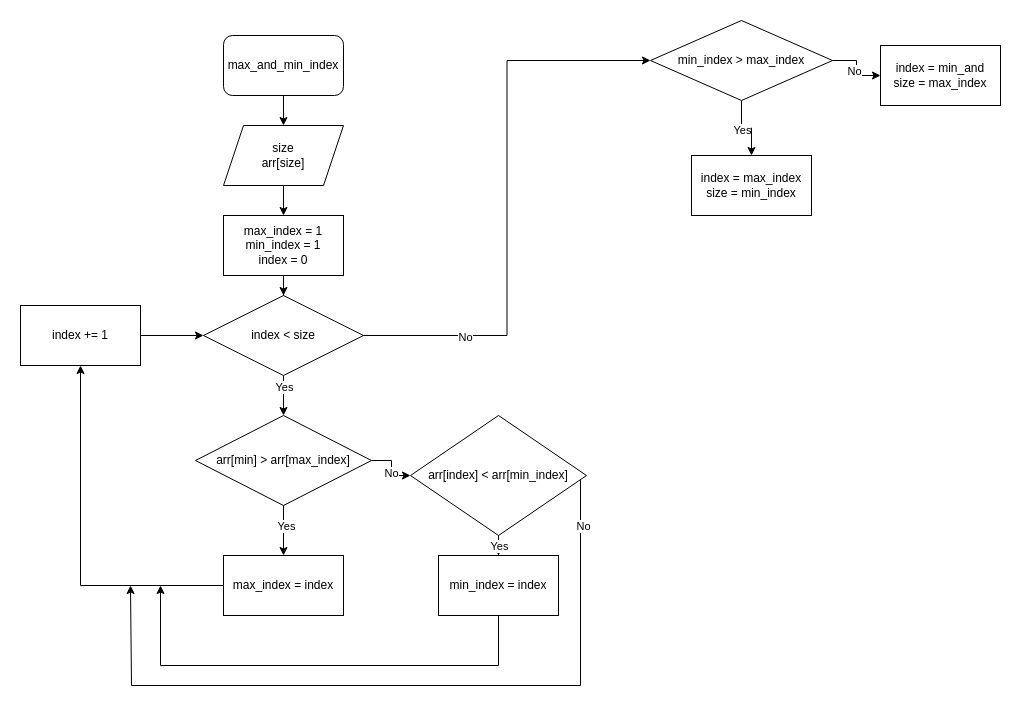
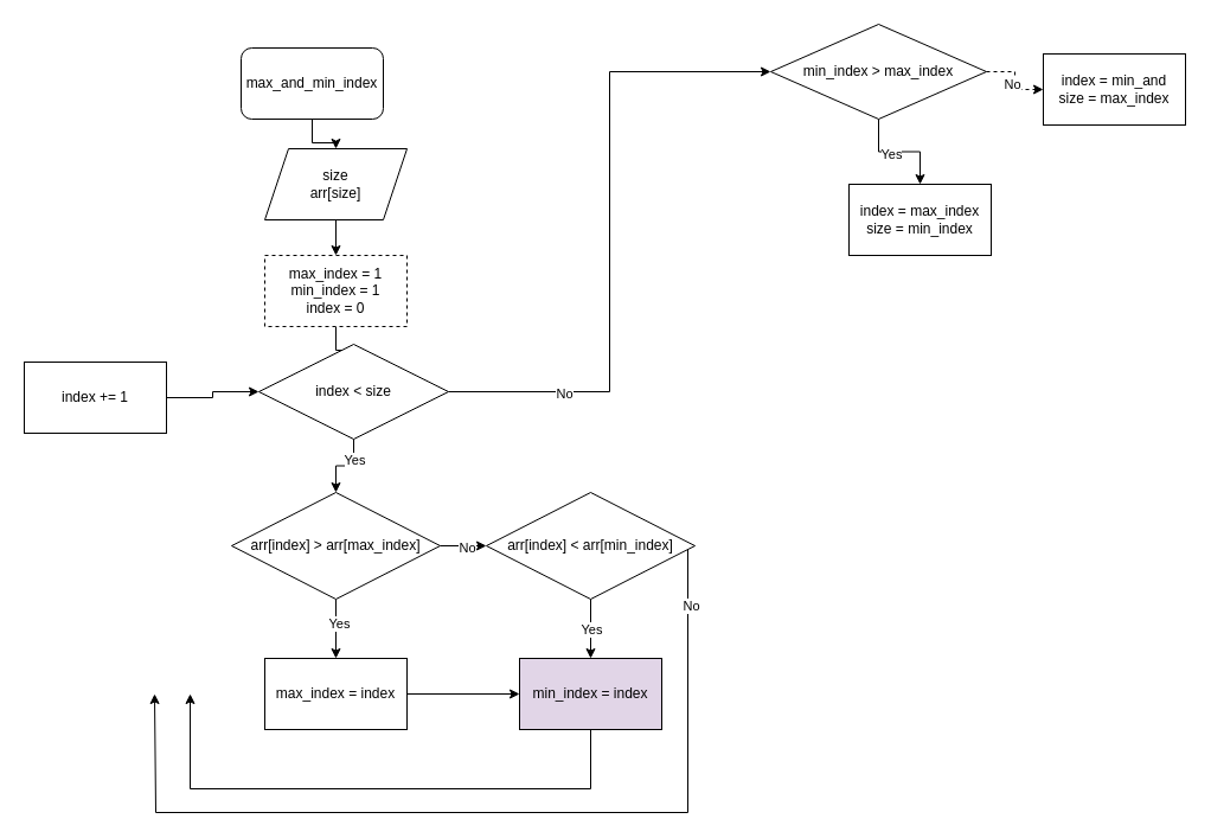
- <mxCell id="32" value="" style="edgeStyle=orthogonalEdgeStyle;rounded=0;orthogonalLoop=1;jettySize=auto;html=1;" edge="1" parent="1" source="34" target="36"><mxGeometry relative="1" as="geometry" /></mxCell>
+ <mxCell id="32" value="" style="edgeStyle=orthogonalEdgeStyle;rounded=0;orthogonalLoop=1;jettySize=auto;html=1;dashed=1;" edge="1" parent="1" source="34" target="36"><mxGeometry relative="1" as="geometry" /></mxCell>
- <mxCell id="3" value="max_and_min_index" style="rounded=1;whiteSpace=wrap;html=1;" parent="1" vertex="1"><mxGeometry x="223" y="35" width="120" height="60" as="geometry" /></mxCell>
+ <mxCell id="3" value="max_and_min_index" style="rounded=1;whiteSpace=wrap;html=1;" parent="1" vertex="1"><mxGeometry x="203" y="40" width="120" height="60" as="geometry" /></mxCell>
- <mxCell id="35" value="index = max_index&lt;br&gt;size = min_index" style="rounded=0;whiteSpace=wrap;html=1;" vertex="1" parent="1"><mxGeometry x="691" y="155" width="120" height="60" as="geometry" /></mxCell>
+ <mxCell id="35" value="index = max_index&lt;br&gt;size = min_index" style="rounded=0;whiteSpace=wrap;html=1;" vertex="1" parent="1"><mxGeometry x="716" y="155" width="120" height="60" as="geometry" /></mxCell>
- <mxCell id="7" value="max_index = 1&lt;br&gt;min_index = 1&lt;br&gt;index = 0" style="rounded=0;whiteSpace=wrap;html=1;" parent="1" vertex="1"><mxGeometry x="223" y="215" width="120" height="60" as="geometry" /></mxCell>
+ <mxCell id="7" value="max_index = 1&lt;br&gt;min_index = 1&lt;br&gt;index = 0" style="rounded=0;whiteSpace=wrap;html=1;dashed=1;" parent="1" vertex="1"><mxGeometry x="223" y="215" width="120" height="60" as="geometry" /></mxCell>
- <mxCell id="13" value="index &amp;lt; size" style="rhombus;whiteSpace=wrap;html=1;" parent="1" vertex="1"><mxGeometry x="203" y="295" width="160" height="80" as="geometry" /></mxCell>
+ <mxCell id="13" value="index &amp;lt; size" style="rhombus;whiteSpace=wrap;html=1;" parent="1" vertex="1"><mxGeometry x="218" y="290" width="160" height="80" as="geometry" /></mxCell>
- <mxCell id="18" value="arr[min] &amp;gt; arr[max_index]" style="rhombus;whiteSpace=wrap;html=1;" parent="1" vertex="1"><mxGeometry x="195" y="415" width="176" height="90" as="geometry" /></mxCell>
+ <mxCell id="18" value="arr[index] &amp;gt; arr[max_index]" style="rhombus;whiteSpace=wrap;html=1;" parent="1" vertex="1"><mxGeometry x="195" y="415" width="176" height="90" as="geometry" /></mxCell>
- <mxCell id="27" value="arr[index] &amp;lt; arr[min_index]" style="rhombus;whiteSpace=wrap;html=1;" parent="1" vertex="1"><mxGeometry x="410" y="415" width="176" height="120" as="geometry" /></mxCell>
+ <mxCell id="27" value="arr[index] &amp;lt; arr[min_index]" style="rhombus;whiteSpace=wrap;html=1;" parent="1" vertex="1"><mxGeometry x="410" y="415" width="176" height="90" as="geometry" /></mxCell>
- <mxCell id="19" style="edgeStyle=orthogonalEdgeStyle;rounded=0;orthogonalLoop=1;jettySize=auto;html=1;entryX=0.5;entryY=1;entryDx=0;entryDy=0;" parent="1" source="20" target="22" edge="1"><mxGeometry relative="1" as="geometry" /></mxCell>
+ <mxCell id="19" style="edgeStyle=orthogonalEdgeStyle;rounded=0;orthogonalLoop=1;jettySize=auto;html=1;" parent="1" source="20" target="29" edge="1"><mxGeometry relative="1" as="geometry" /></mxCell>
- <mxCell id="29" value="min_index = index" style="rounded=0;whiteSpace=wrap;html=1;" parent="1" vertex="1"><mxGeometry x="438" y="555" width="120" height="60" as="geometry" /></mxCell>
+ <mxCell id="29" value="min_index = index" style="rounded=0;whiteSpace=wrap;html=1;fillColor=#e1d5e7;" parent="1" vertex="1"><mxGeometry x="438" y="555" width="120" height="60" as="geometry" /></mxCell>
